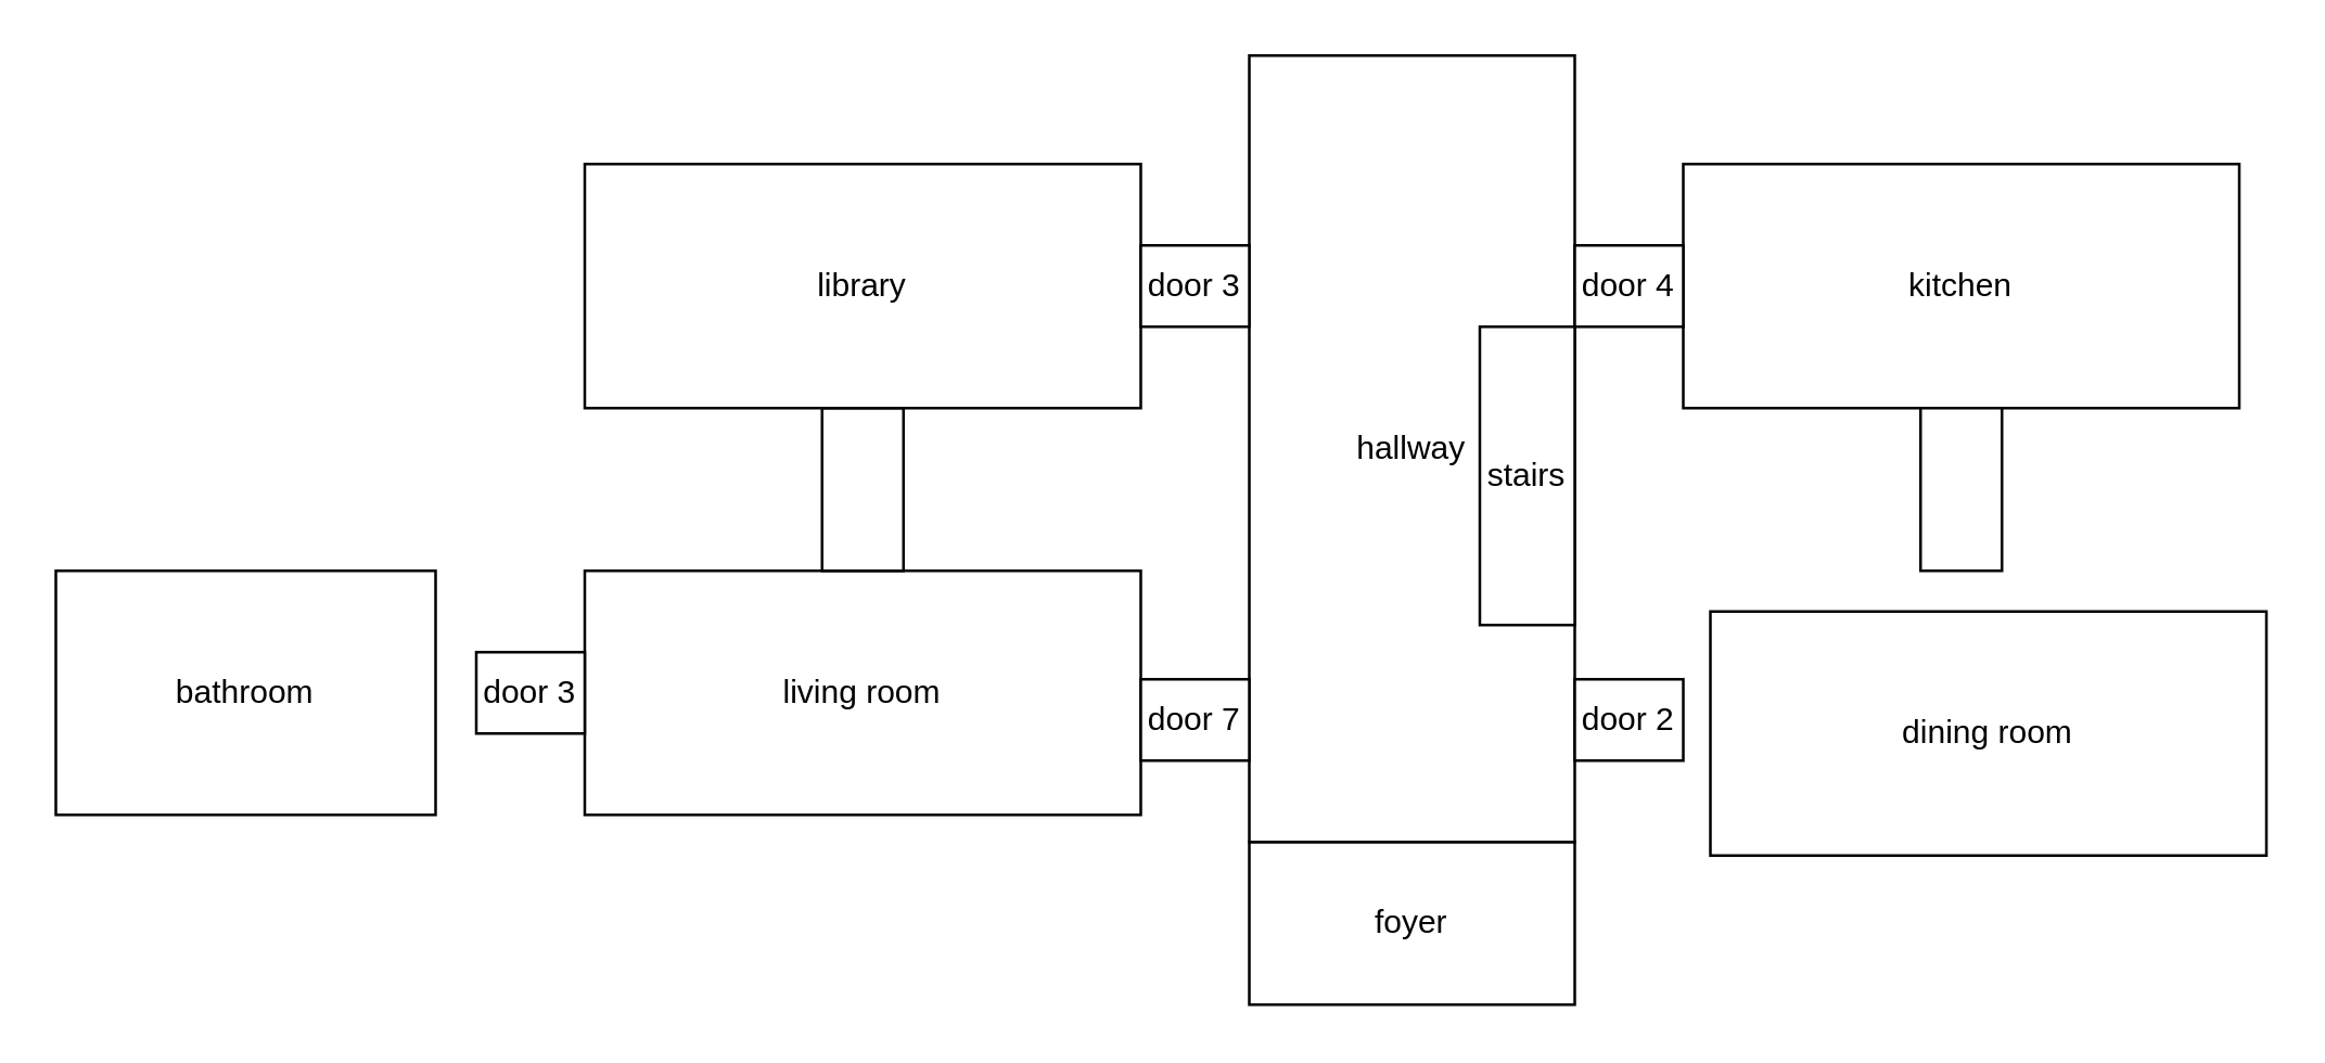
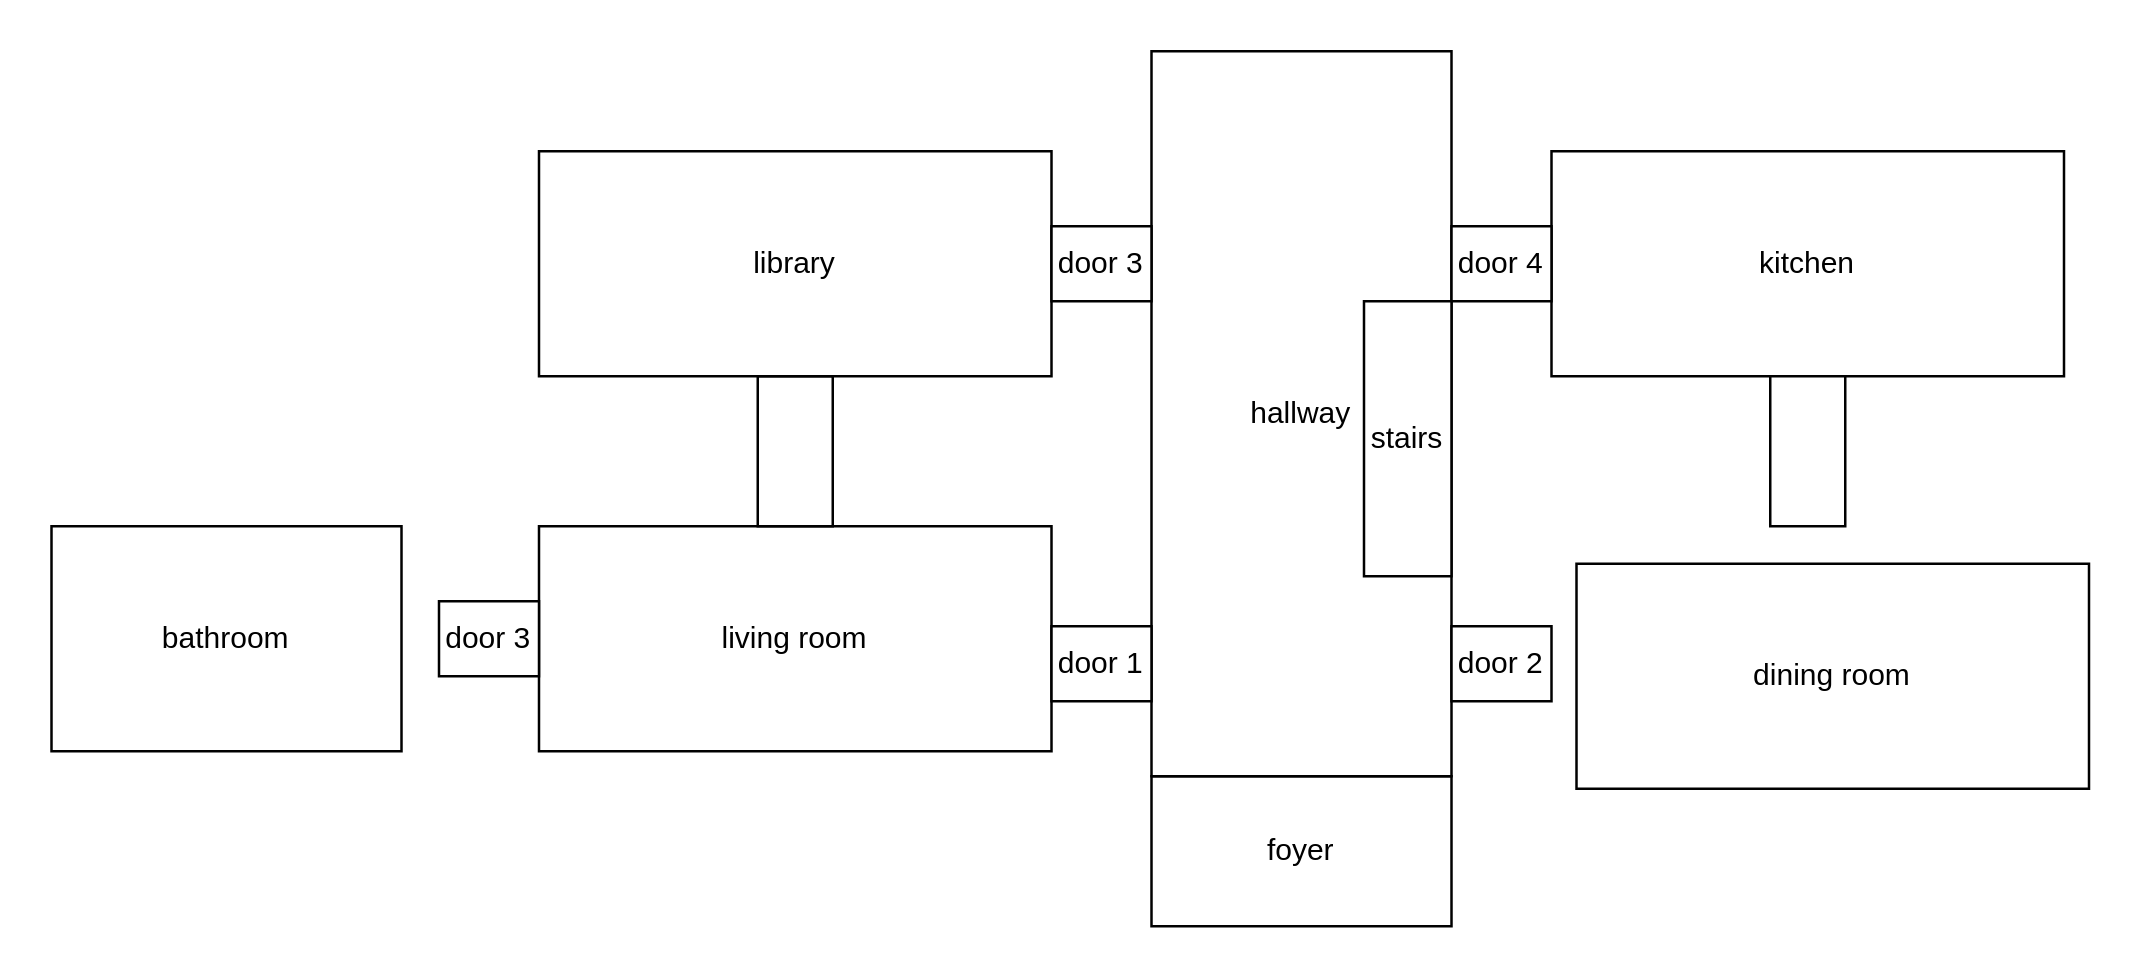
- <mxCell id="9" value="door 7" style="rounded=0;whiteSpace=wrap;html=1;" vertex="1" parent="1"><mxGeometry x="420" y="250" width="40" height="30" as="geometry" /></mxCell>
+ <mxCell id="9" value="door 1" style="rounded=0;whiteSpace=wrap;html=1;" vertex="1" parent="1"><mxGeometry x="420" y="250" width="40" height="30" as="geometry" /></mxCell>
